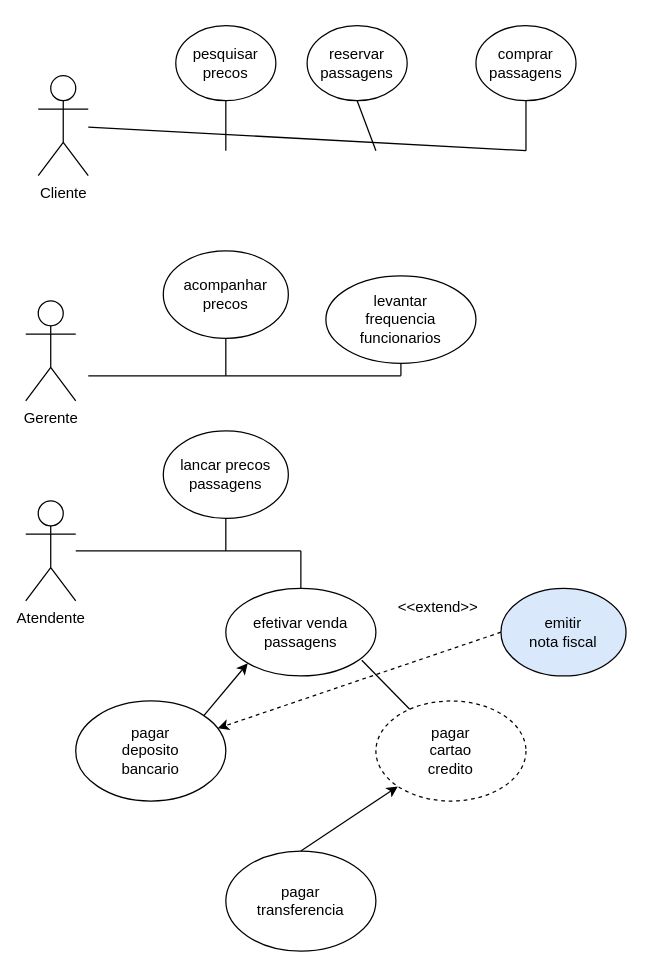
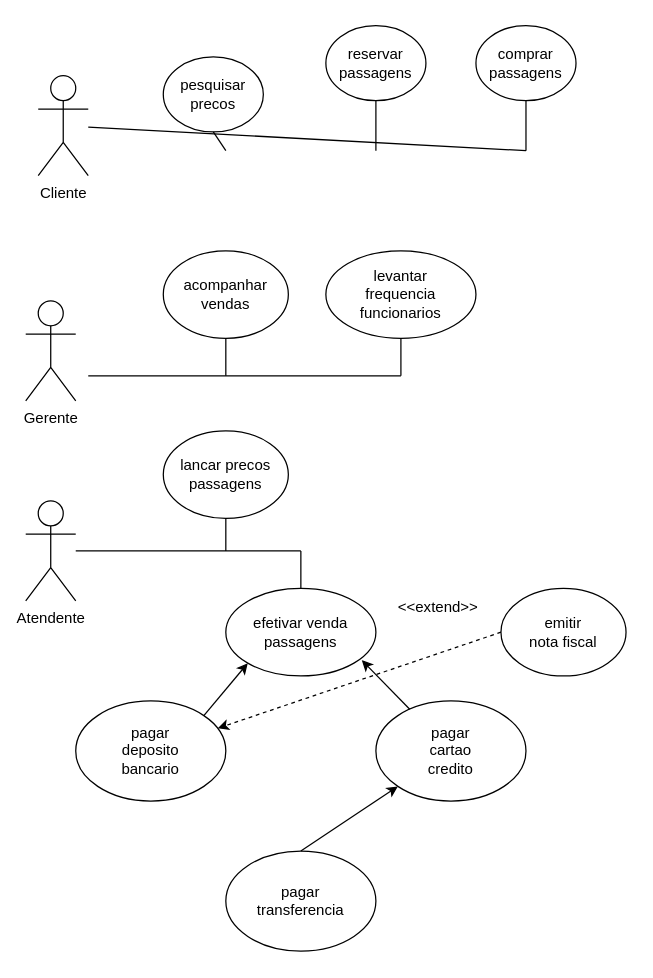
- <mxCell id="3" value="&lt;div&gt;pesquisar&lt;/div&gt;&lt;div&gt;precos&lt;br&gt;&lt;/div&gt;" style="ellipse;whiteSpace=wrap;html=1;" vertex="1" parent="1"><mxGeometry x="140" y="20" width="80" height="60" as="geometry" /></mxCell>
+ <mxCell id="3" value="&lt;div&gt;pesquisar&lt;/div&gt;&lt;div&gt;precos&lt;br&gt;&lt;/div&gt;" style="ellipse;whiteSpace=wrap;html=1;" vertex="1" parent="1"><mxGeometry x="130" y="45" width="80" height="60" as="geometry" /></mxCell>
- <mxCell id="4" value="&lt;div&gt;reservar&lt;/div&gt;&lt;div&gt;passagens&lt;br&gt;&lt;/div&gt;" style="ellipse;whiteSpace=wrap;html=1;" vertex="1" parent="1"><mxGeometry x="245" y="20" width="80" height="60" as="geometry" /></mxCell>
+ <mxCell id="4" value="&lt;div&gt;reservar&lt;/div&gt;&lt;div&gt;passagens&lt;br&gt;&lt;/div&gt;" style="ellipse;whiteSpace=wrap;html=1;" vertex="1" parent="1"><mxGeometry x="260" y="20" width="80" height="60" as="geometry" /></mxCell>
- <mxCell id="11" value="&lt;div&gt;acompanhar&lt;/div&gt;&lt;div&gt;precos&lt;br&gt;&lt;/div&gt;" style="ellipse;whiteSpace=wrap;html=1;" vertex="1" parent="1"><mxGeometry x="130" y="200" width="100" height="70" as="geometry" /></mxCell>
+ <mxCell id="11" value="&lt;div&gt;acompanhar&lt;/div&gt;&lt;div&gt;vendas&lt;br&gt;&lt;/div&gt;" style="ellipse;whiteSpace=wrap;html=1;" vertex="1" parent="1"><mxGeometry x="130" y="200" width="100" height="70" as="geometry" /></mxCell>
- <mxCell id="12" value="&lt;div&gt;levantar&lt;/div&gt;&lt;div&gt;frequencia&lt;/div&gt;&lt;div&gt;funcionarios&lt;br&gt;&lt;/div&gt;" style="ellipse;whiteSpace=wrap;html=1;" vertex="1" parent="1"><mxGeometry x="260" y="220" width="120" height="70" as="geometry" /></mxCell>
+ <mxCell id="12" value="&lt;div&gt;levantar&lt;/div&gt;&lt;div&gt;frequencia&lt;/div&gt;&lt;div&gt;funcionarios&lt;br&gt;&lt;/div&gt;" style="ellipse;whiteSpace=wrap;html=1;" vertex="1" parent="1"><mxGeometry x="260" y="200" width="120" height="70" as="geometry" /></mxCell>
- <mxCell id="22" value="&lt;div&gt;emitir&lt;/div&gt;&lt;div&gt;nota fiscal&lt;br&gt;&lt;/div&gt;" style="ellipse;whiteSpace=wrap;html=1;fillColor=#dae8fc;" vertex="1" parent="1"><mxGeometry x="400" y="470" width="100" height="70" as="geometry" /></mxCell>
+ <mxCell id="22" value="&lt;div&gt;emitir&lt;/div&gt;&lt;div&gt;nota fiscal&lt;br&gt;&lt;/div&gt;" style="ellipse;whiteSpace=wrap;html=1;" vertex="1" parent="1"><mxGeometry x="400" y="470" width="100" height="70" as="geometry" /></mxCell>
- <mxCell id="30" value="" style="endArrow=none;html=1;rounded=0;entryX=0.906;entryY=0.82;entryDx=0;entryDy=0;entryPerimeter=0;" edge="1" parent="1" source="26" target="18"><mxGeometry width="50" height="50" relative="1" as="geometry"><mxPoint x="240" y="630" as="sourcePoint" /><mxPoint x="290" y="580" as="targetPoint" /></mxGeometry></mxCell>
+ <mxCell id="30" value="" style="endArrow=classic;html=1;rounded=0;entryX=0.906;entryY=0.82;entryDx=0;entryDy=0;entryPerimeter=0;" edge="1" parent="1" source="26" target="18"><mxGeometry width="50" height="50" relative="1" as="geometry"><mxPoint x="240" y="630" as="sourcePoint" /><mxPoint x="290" y="580" as="targetPoint" /></mxGeometry></mxCell>
- <mxCell id="26" value="&lt;div&gt;pagar&lt;/div&gt;&lt;div&gt;cartao&lt;/div&gt;&lt;div&gt;credito&lt;br&gt;&lt;/div&gt;" style="ellipse;whiteSpace=wrap;html=1;dashed=1;" vertex="1" parent="1"><mxGeometry x="300" y="560" width="120" height="80" as="geometry" /></mxCell>
+ <mxCell id="26" value="&lt;div&gt;pagar&lt;/div&gt;&lt;div&gt;cartao&lt;/div&gt;&lt;div&gt;credito&lt;br&gt;&lt;/div&gt;" style="ellipse;whiteSpace=wrap;html=1;" vertex="1" parent="1"><mxGeometry x="300" y="560" width="120" height="80" as="geometry" /></mxCell>
